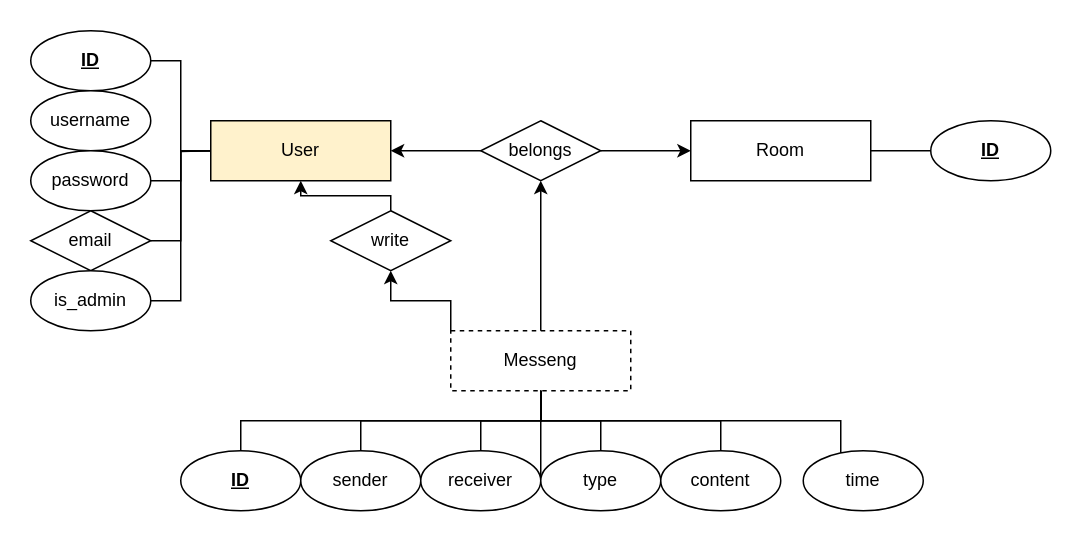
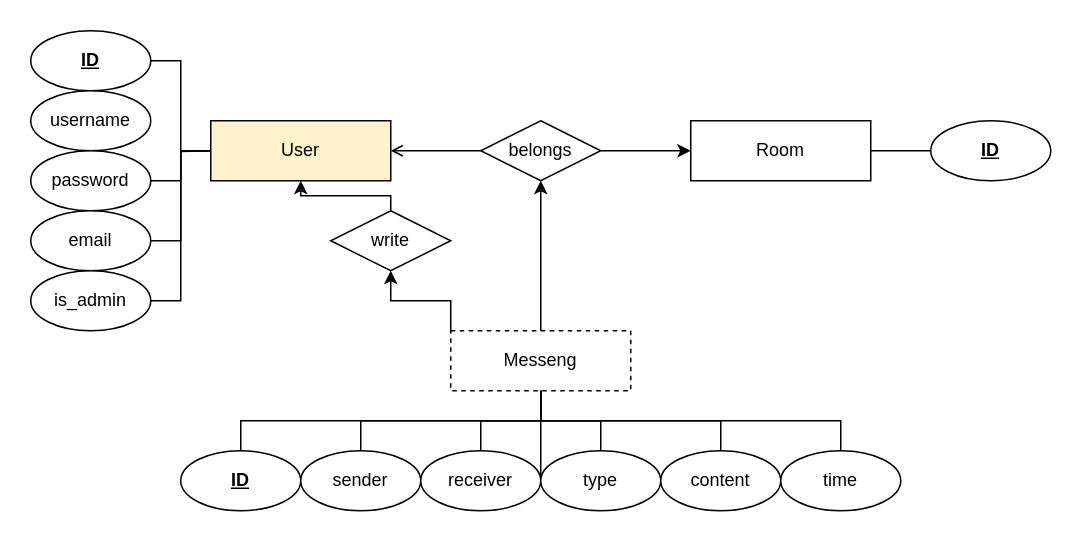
- <mxCell id="31" style="edgeStyle=orthogonalEdgeStyle;rounded=0;orthogonalLoop=1;jettySize=auto;html=1;exitX=0;exitY=0.5;exitDx=0;exitDy=0;entryX=1;entryY=0.5;entryDx=0;entryDy=0;startArrow=none;startFill=0;endArrow=classic;endFill=1;" edge="1" parent="1" source="32" target="2"><mxGeometry relative="1" as="geometry" /></mxCell>
+ <mxCell id="31" style="edgeStyle=orthogonalEdgeStyle;rounded=0;orthogonalLoop=1;jettySize=auto;html=1;exitX=0;exitY=0.5;exitDx=0;exitDy=0;entryX=1;entryY=0.5;entryDx=0;entryDy=0;startArrow=none;startFill=0;endArrow=open;endFill=1;" edge="1" parent="1" source="32" target="2"><mxGeometry relative="1" as="geometry" /></mxCell>
- <mxCell id="10" value="email" style="rhombus;whiteSpace=wrap;html=1;" vertex="1" parent="1"><mxGeometry y="140" width="80" height="40" as="geometry" x="20" /></mxCell>
+ <mxCell id="10" value="email" style="ellipse;whiteSpace=wrap;html=1;" vertex="1" parent="1"><mxGeometry y="140" width="80" height="40" as="geometry" x="20" /></mxCell>
- <mxCell id="28" value="time" style="ellipse;whiteSpace=wrap;html=1;" vertex="1" parent="1"><mxGeometry x="535" y="300" width="80" height="40" as="geometry" /></mxCell>
+ <mxCell id="28" value="time" style="ellipse;whiteSpace=wrap;html=1;" vertex="1" parent="1"><mxGeometry x="520" y="300" width="80" height="40" as="geometry" /></mxCell>
